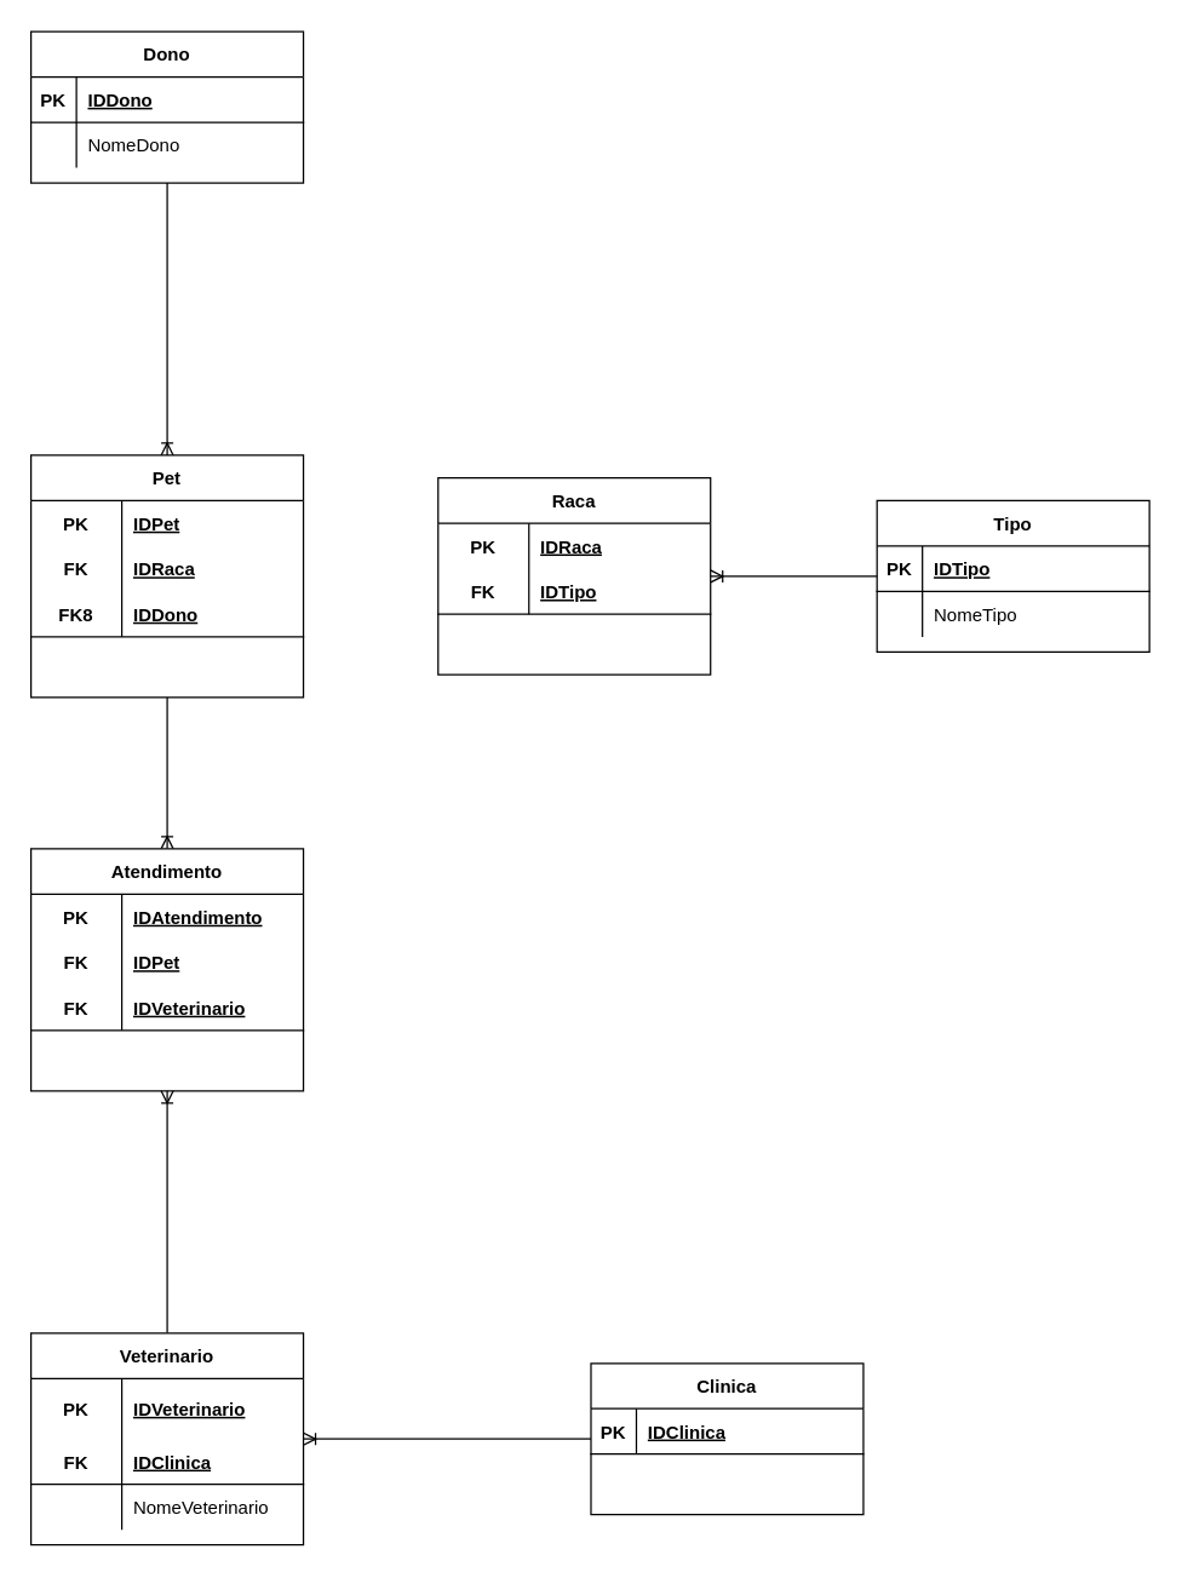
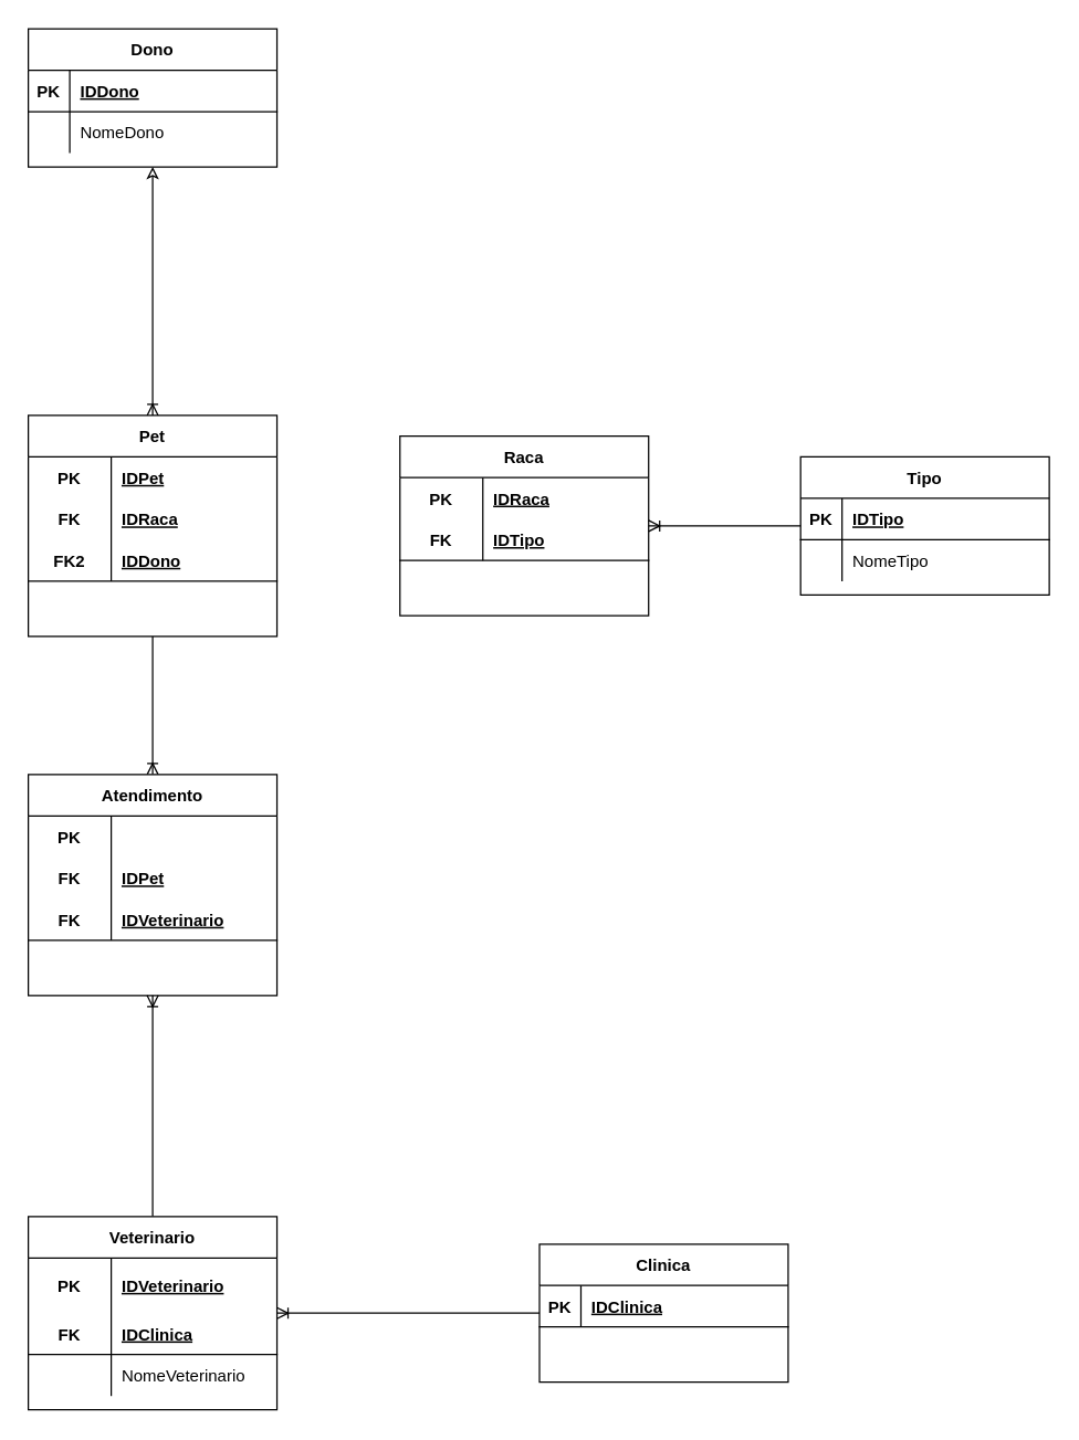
- <mxCell id="2" style="edgeStyle=orthogonalEdgeStyle;rounded=0;orthogonalLoop=1;jettySize=auto;html=1;entryX=0.5;entryY=1;entryDx=0;entryDy=0;startArrow=ERoneToMany;startFill=0;endArrow=none;endFill=0;" edge="1" parent="1" source="3" target="32"><mxGeometry relative="1" as="geometry" /></mxCell>
+ <mxCell id="2" style="edgeStyle=orthogonalEdgeStyle;rounded=0;orthogonalLoop=1;jettySize=auto;html=1;entryX=0.5;entryY=1;entryDx=0;entryDy=0;startArrow=ERoneToMany;startFill=0;endArrow=classic;endFill=0;" edge="1" parent="1" source="3" target="32"><mxGeometry relative="1" as="geometry" /></mxCell>
- <mxCell id="11" value="FK8" style="shape=partialRectangle;connectable=0;fillColor=none;top=0;left=0;bottom=0;right=0;fontStyle=1;overflow=hidden;" vertex="1" parent="10"><mxGeometry width="60" height="30" as="geometry" /></mxCell>
+ <mxCell id="11" value="FK2" style="shape=partialRectangle;connectable=0;fillColor=none;top=0;left=0;bottom=0;right=0;fontStyle=1;overflow=hidden;" vertex="1" parent="10"><mxGeometry width="60" height="30" as="geometry" /></mxCell>
- <mxCell id="44" value="IDAtendimento" style="shape=partialRectangle;connectable=0;fillColor=none;top=0;left=0;bottom=0;right=0;align=left;spacingLeft=6;fontStyle=5;overflow=hidden;" vertex="1" parent="42"><mxGeometry x="60" width="120" height="30" as="geometry" /></mxCell>
